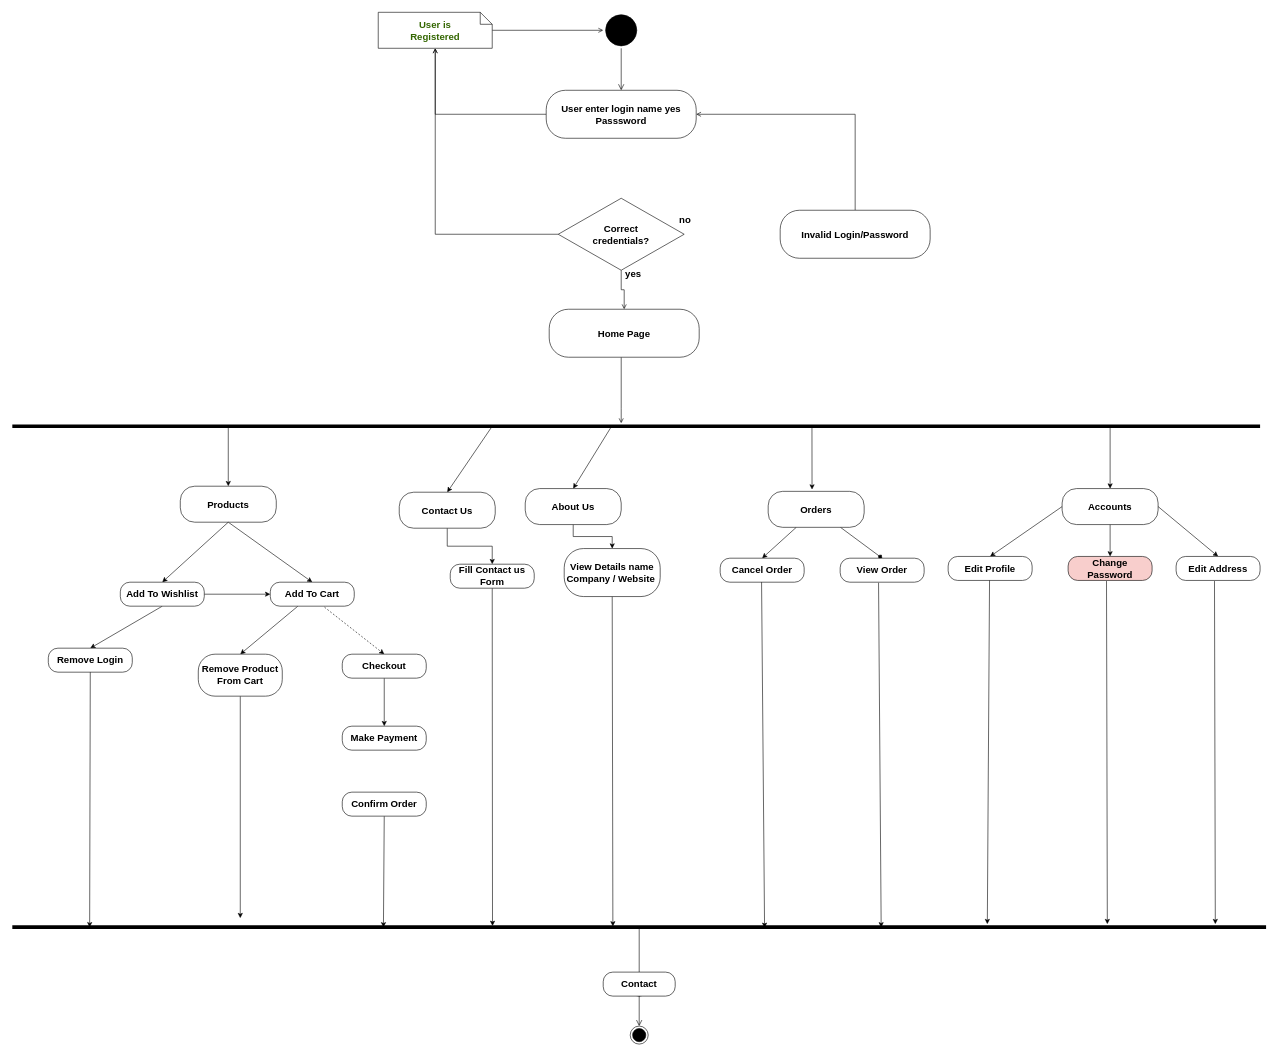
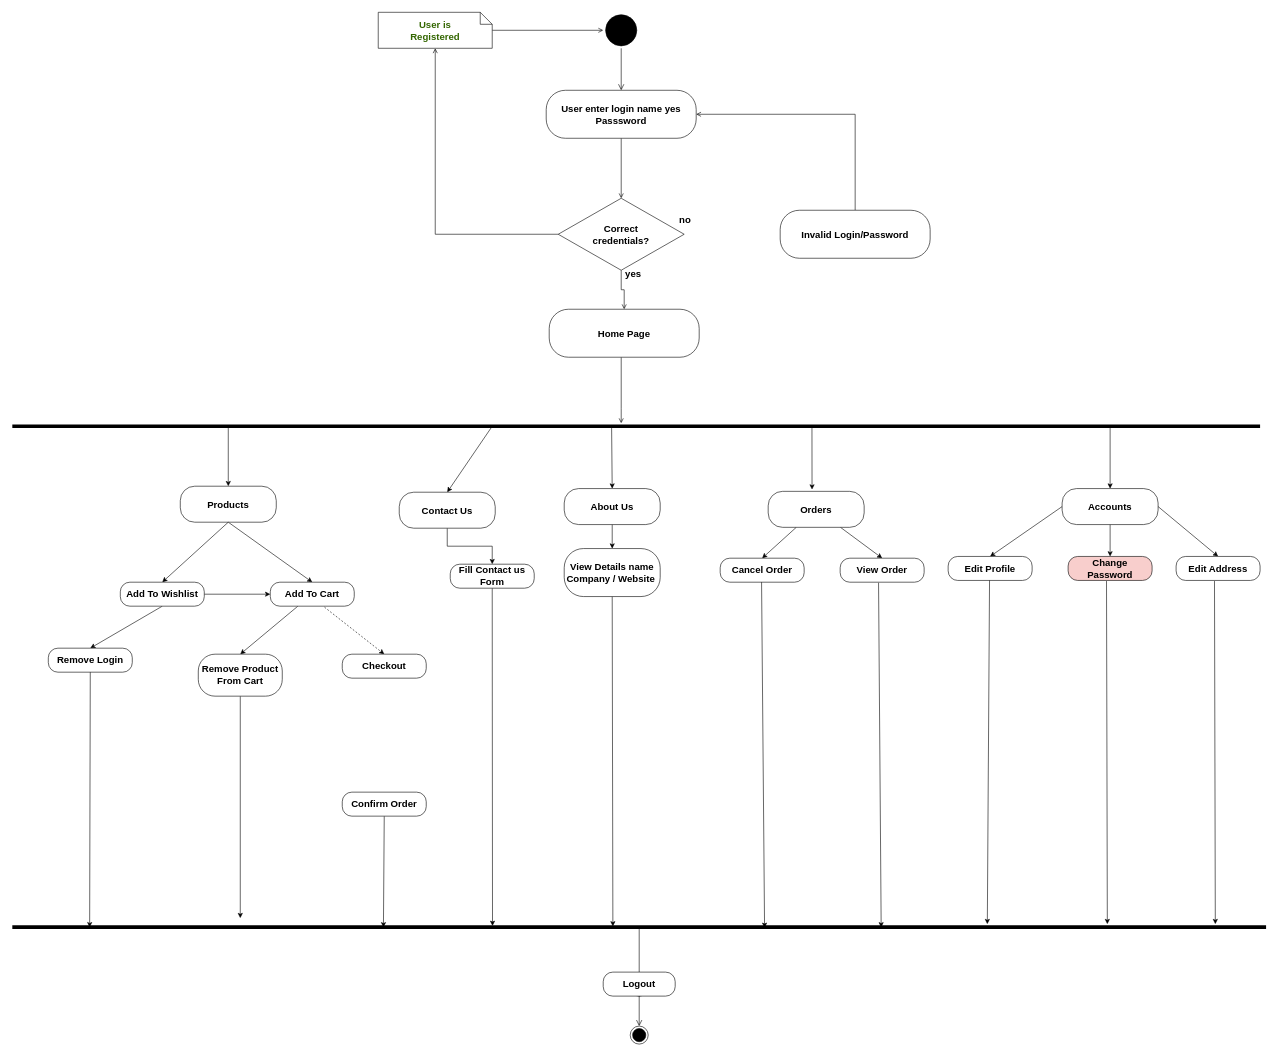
- <mxCell id="4" value="" style="edgeStyle=orthogonalEdgeStyle;rounded=0;orthogonalLoop=1;jettySize=auto;html=1;fontSize=16;endArrow=open;endFill=0;fontStyle=1;" parent="1" source="5" target="16" edge="1"><mxGeometry relative="1" as="geometry"><mxPoint x="1035" y="310" as="targetPoint" /></mxGeometry></mxCell>
+ <mxCell id="4" value="" style="edgeStyle=orthogonalEdgeStyle;rounded=0;orthogonalLoop=1;jettySize=auto;html=1;fontSize=16;endArrow=open;endFill=0;fontStyle=1" parent="1" source="5" target="8" edge="1"><mxGeometry relative="1" as="geometry"><mxPoint x="1035" y="310" as="targetPoint" /></mxGeometry></mxCell>
- <mxCell id="30" value="&lt;span style=&quot;font-size: 16px;&quot;&gt;&lt;span&gt;About Us&lt;/span&gt;&lt;/span&gt;" style="rounded=1;whiteSpace=wrap;html=1;arcSize=40;fontStyle=1" parent="1" vertex="1"><mxGeometry x="875" y="813.94" width="160" height="60" as="geometry" /></mxCell>
+ <mxCell id="30" value="&lt;span style=&quot;font-size: 16px;&quot;&gt;&lt;span&gt;About Us&lt;/span&gt;&lt;/span&gt;" style="rounded=1;whiteSpace=wrap;html=1;arcSize=40;fontStyle=1" parent="1" vertex="1"><mxGeometry x="940" y="813.94" width="160" height="60" as="geometry" /></mxCell>
- <mxCell id="26" style="edgeStyle=none;rounded=0;orthogonalLoop=1;jettySize=auto;html=1;fontSize=16;entryX=0.5;entryY=0;entryDx=0;entryDy=0;fontStyle=1;endArrow=diamond;" parent="1" source="28" target="41" edge="1"><mxGeometry relative="1" as="geometry"><mxPoint x="1360" y="960" as="targetPoint" /></mxGeometry></mxCell>
+ <mxCell id="26" style="edgeStyle=none;rounded=0;orthogonalLoop=1;jettySize=auto;html=1;fontSize=16;entryX=0.5;entryY=0;entryDx=0;entryDy=0;fontStyle=1" parent="1" source="28" target="41" edge="1"><mxGeometry relative="1" as="geometry"><mxPoint x="1360" y="960" as="targetPoint" /></mxGeometry></mxCell>
- <mxCell id="54" style="edgeStyle=orthogonalEdgeStyle;rounded=0;orthogonalLoop=1;jettySize=auto;html=1;entryX=0.5;entryY=0;entryDx=0;entryDy=0;" edge="1" parent="1" source="55" target="37"><mxGeometry relative="1" as="geometry" /></mxCell>
- <mxCell id="37" value="&lt;span style=&quot;font-size: 16px;&quot;&gt;&lt;span&gt;Make Payment&lt;/span&gt;&lt;/span&gt;" style="rounded=1;whiteSpace=wrap;html=1;arcSize=40;fontStyle=1" parent="1" vertex="1"><mxGeometry x="570" y="1210" width="140" height="40" as="geometry" /></mxCell>
- <mxCell id="51" value="Contact" style="rounded=1;whiteSpace=wrap;html=1;arcSize=40;fontSize=16;fontStyle=1" parent="1" vertex="1"><mxGeometry x="1005" y="1620" width="120" height="40" as="geometry" /></mxCell>
+ <mxCell id="51" value="Logout" style="rounded=1;whiteSpace=wrap;html=1;arcSize=40;fontSize=16;fontStyle=1" parent="1" vertex="1"><mxGeometry x="1005" y="1620" width="120" height="40" as="geometry" /></mxCell>
